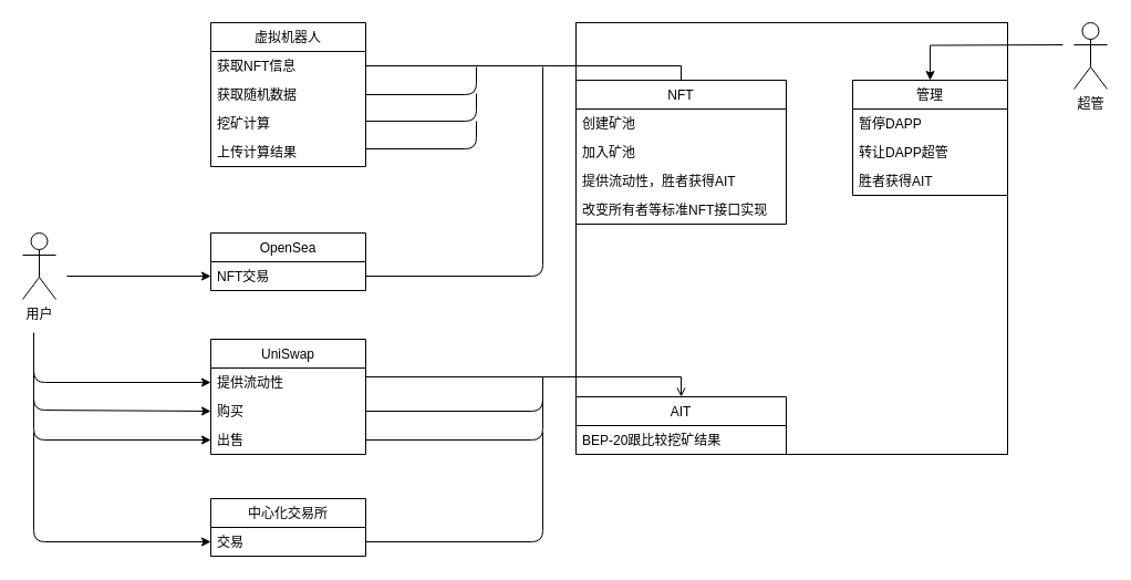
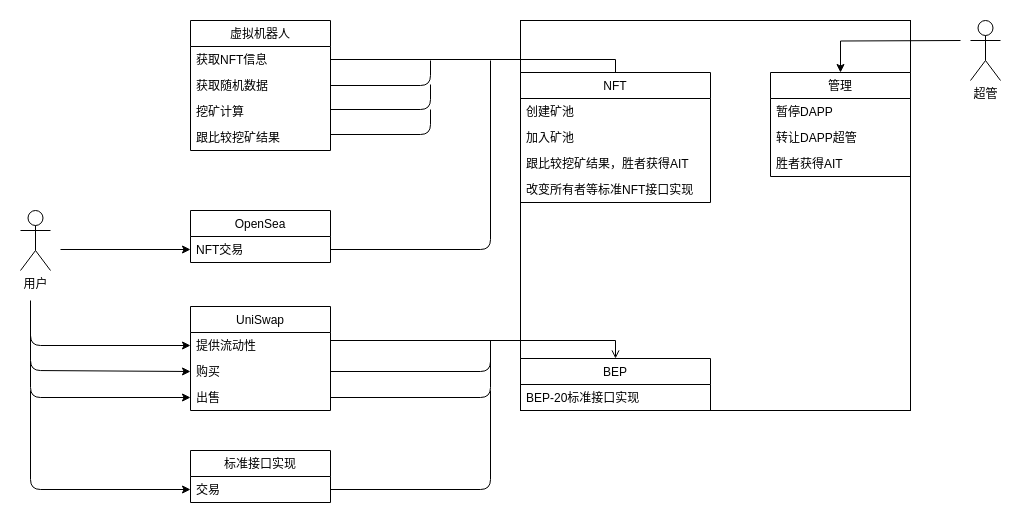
- <mxCell id="7" value="上传计算结果" style="text;strokeColor=none;fillColor=none;align=left;verticalAlign=top;spacingLeft=4;spacingRight=4;overflow=hidden;rotatable=0;points=[[0,0.5],[1,0.5]];portConstraint=eastwest;" vertex="1" parent="3"><mxGeometry y="104" width="140" height="26" as="geometry" /></mxCell>
+ <mxCell id="7" value="跟比较挖矿结果" style="text;strokeColor=none;fillColor=none;align=left;verticalAlign=top;spacingLeft=4;spacingRight=4;overflow=hidden;rotatable=0;points=[[0,0.5],[1,0.5]];portConstraint=eastwest;" vertex="1" parent="3"><mxGeometry y="104" width="140" height="26" as="geometry" /></mxCell>
- <mxCell id="11" value="提供流动性，胜者获得AIT" style="text;strokeColor=none;fillColor=none;align=left;verticalAlign=top;spacingLeft=4;spacingRight=4;overflow=hidden;rotatable=0;points=[[0,0.5],[1,0.5]];portConstraint=eastwest;" vertex="1" parent="8"><mxGeometry y="78" width="190" height="26" as="geometry" /></mxCell>
+ <mxCell id="11" value="跟比较挖矿结果，胜者获得AIT" style="text;strokeColor=none;fillColor=none;align=left;verticalAlign=top;spacingLeft=4;spacingRight=4;overflow=hidden;rotatable=0;points=[[0,0.5],[1,0.5]];portConstraint=eastwest;" vertex="1" parent="8"><mxGeometry y="78" width="190" height="26" as="geometry" /></mxCell>
- <mxCell id="20" value="AIT" style="swimlane;fontStyle=0;childLayout=stackLayout;horizontal=1;startSize=26;horizontalStack=0;resizeParent=1;resizeParentMax=0;resizeLast=0;collapsible=1;marginBottom=0;" vertex="1" parent="1"><mxGeometry x="520" y="358" width="190" height="52" as="geometry" /></mxCell>
+ <mxCell id="20" value="BEP" style="swimlane;fontStyle=0;childLayout=stackLayout;horizontal=1;startSize=26;horizontalStack=0;resizeParent=1;resizeParentMax=0;resizeLast=0;collapsible=1;marginBottom=0;" vertex="1" parent="1"><mxGeometry x="520" y="358" width="190" height="52" as="geometry" /></mxCell>
- <mxCell id="21" value="BEP-20跟比较挖矿结果" style="text;strokeColor=none;fillColor=none;align=left;verticalAlign=top;spacingLeft=4;spacingRight=4;overflow=hidden;rotatable=0;points=[[0,0.5],[1,0.5]];portConstraint=eastwest;" vertex="1" parent="20"><mxGeometry y="26" width="190" height="26" as="geometry" /></mxCell>
+ <mxCell id="21" value="BEP-20标准接口实现" style="text;strokeColor=none;fillColor=none;align=left;verticalAlign=top;spacingLeft=4;spacingRight=4;overflow=hidden;rotatable=0;points=[[0,0.5],[1,0.5]];portConstraint=eastwest;" vertex="1" parent="20"><mxGeometry y="26" width="190" height="26" as="geometry" /></mxCell>
- <mxCell id="34" value="中心化交易所" style="swimlane;fontStyle=0;childLayout=stackLayout;horizontal=1;startSize=26;horizontalStack=0;resizeParent=1;resizeParentMax=0;resizeLast=0;collapsible=1;marginBottom=0;" vertex="1" parent="1"><mxGeometry x="190" y="450" width="140" height="52" as="geometry" /></mxCell>
+ <mxCell id="34" value="标准接口实现" style="swimlane;fontStyle=0;childLayout=stackLayout;horizontal=1;startSize=26;horizontalStack=0;resizeParent=1;resizeParentMax=0;resizeLast=0;collapsible=1;marginBottom=0;" vertex="1" parent="1"><mxGeometry x="190" y="450" width="140" height="52" as="geometry" /></mxCell>
